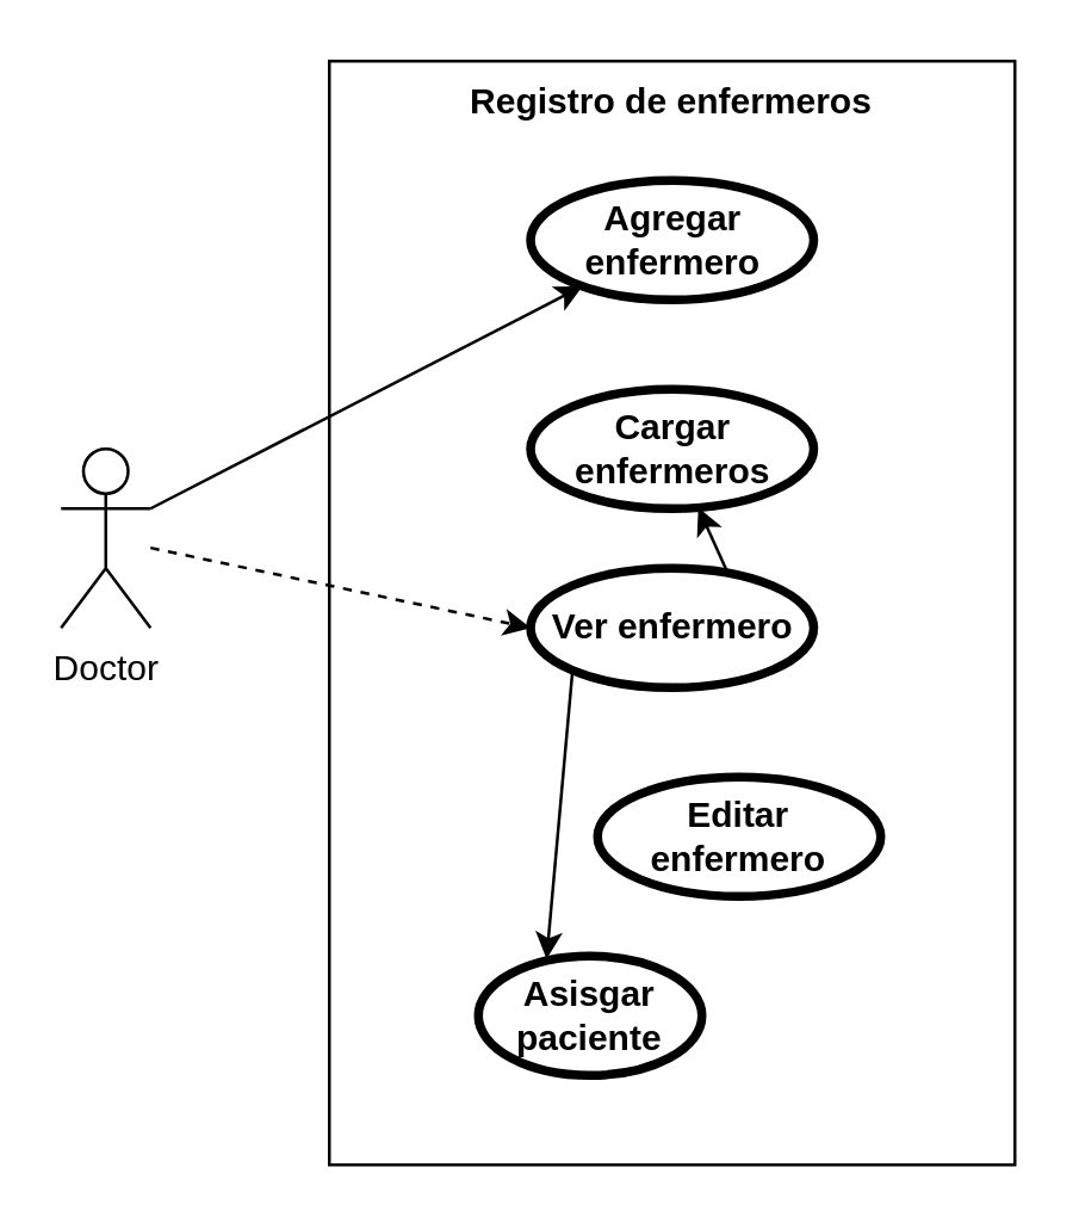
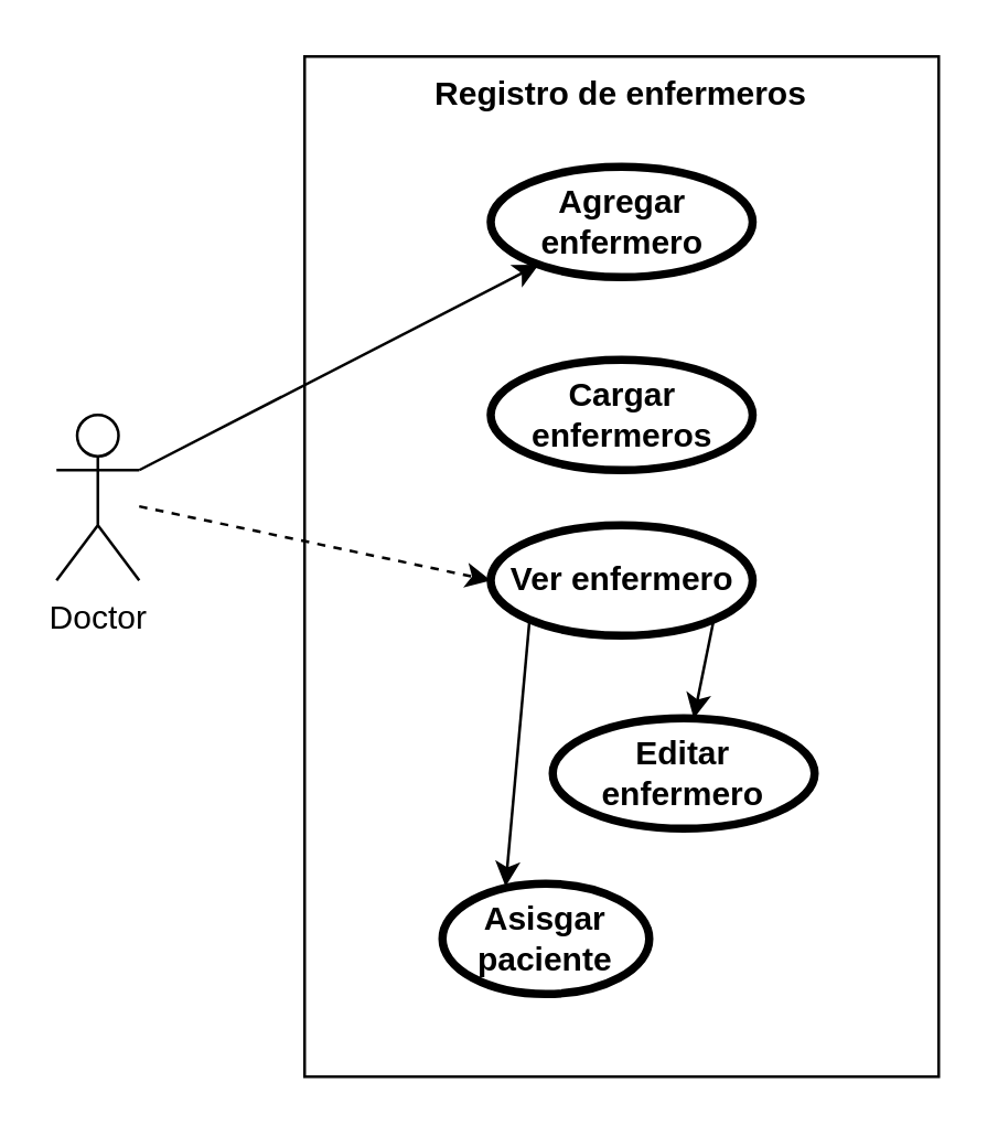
- <mxCell id="9" style="edgeStyle=none;html=1;exitX=1;exitY=1;exitDx=0;exitDy=0;" edge="1" parent="1" source="11" target="5"><mxGeometry relative="1" as="geometry" /></mxCell>
+ <mxCell id="9" style="edgeStyle=none;html=1;exitX=1;exitY=1;exitDx=0;exitDy=0;" edge="1" parent="1" source="11" target="6"><mxGeometry relative="1" as="geometry" /></mxCell>
